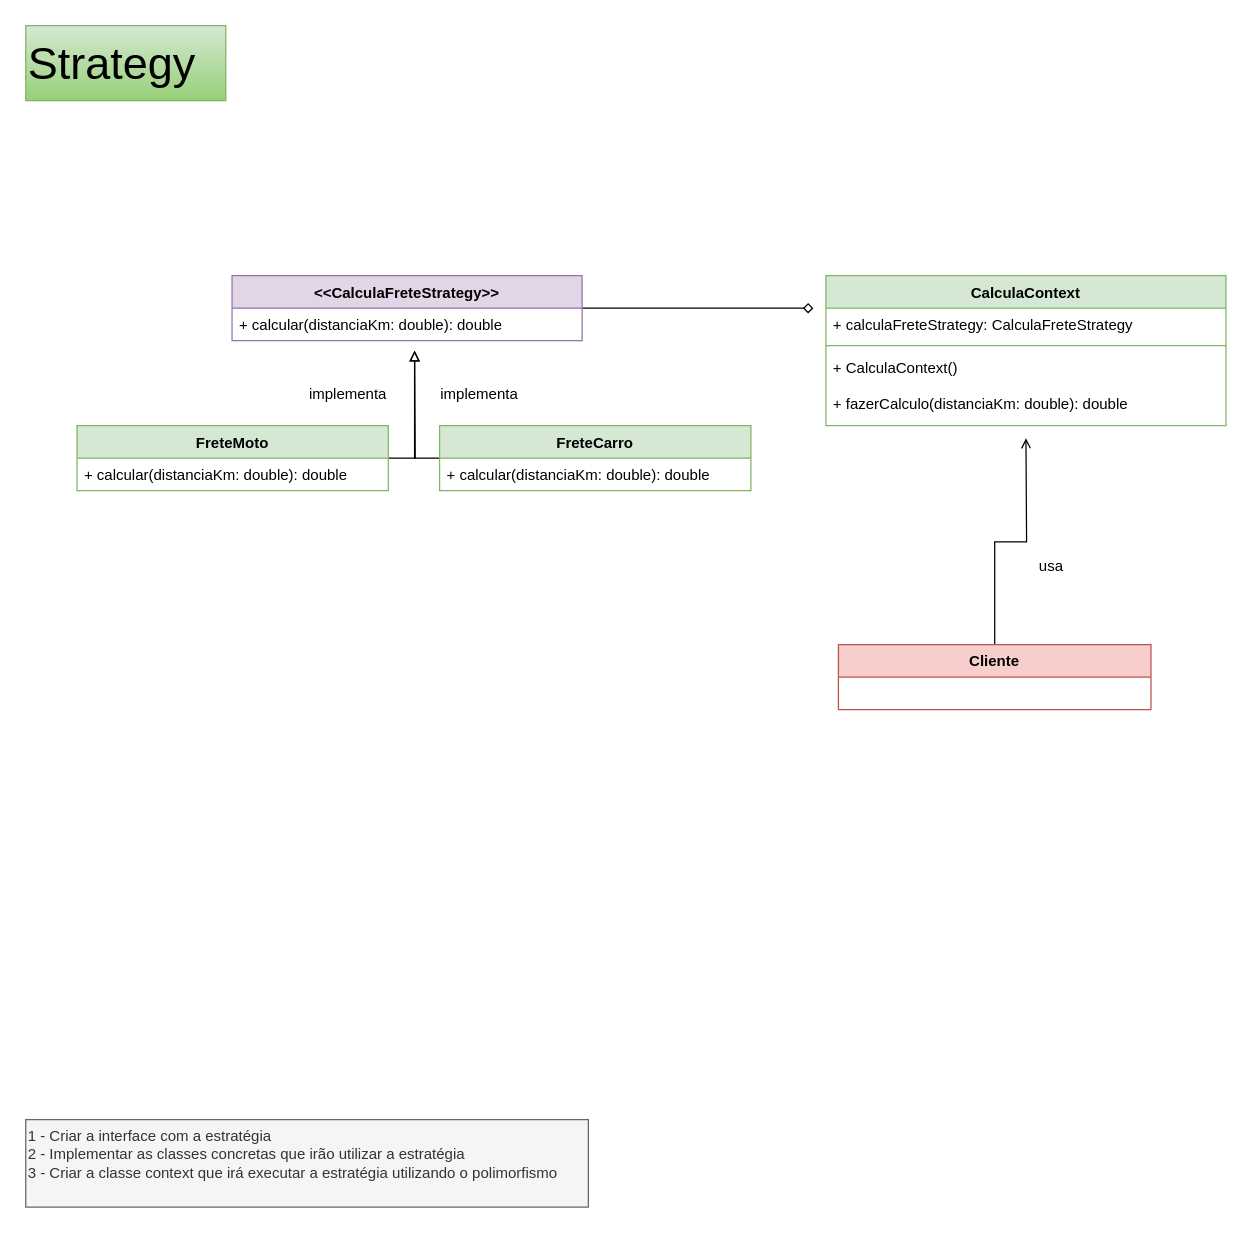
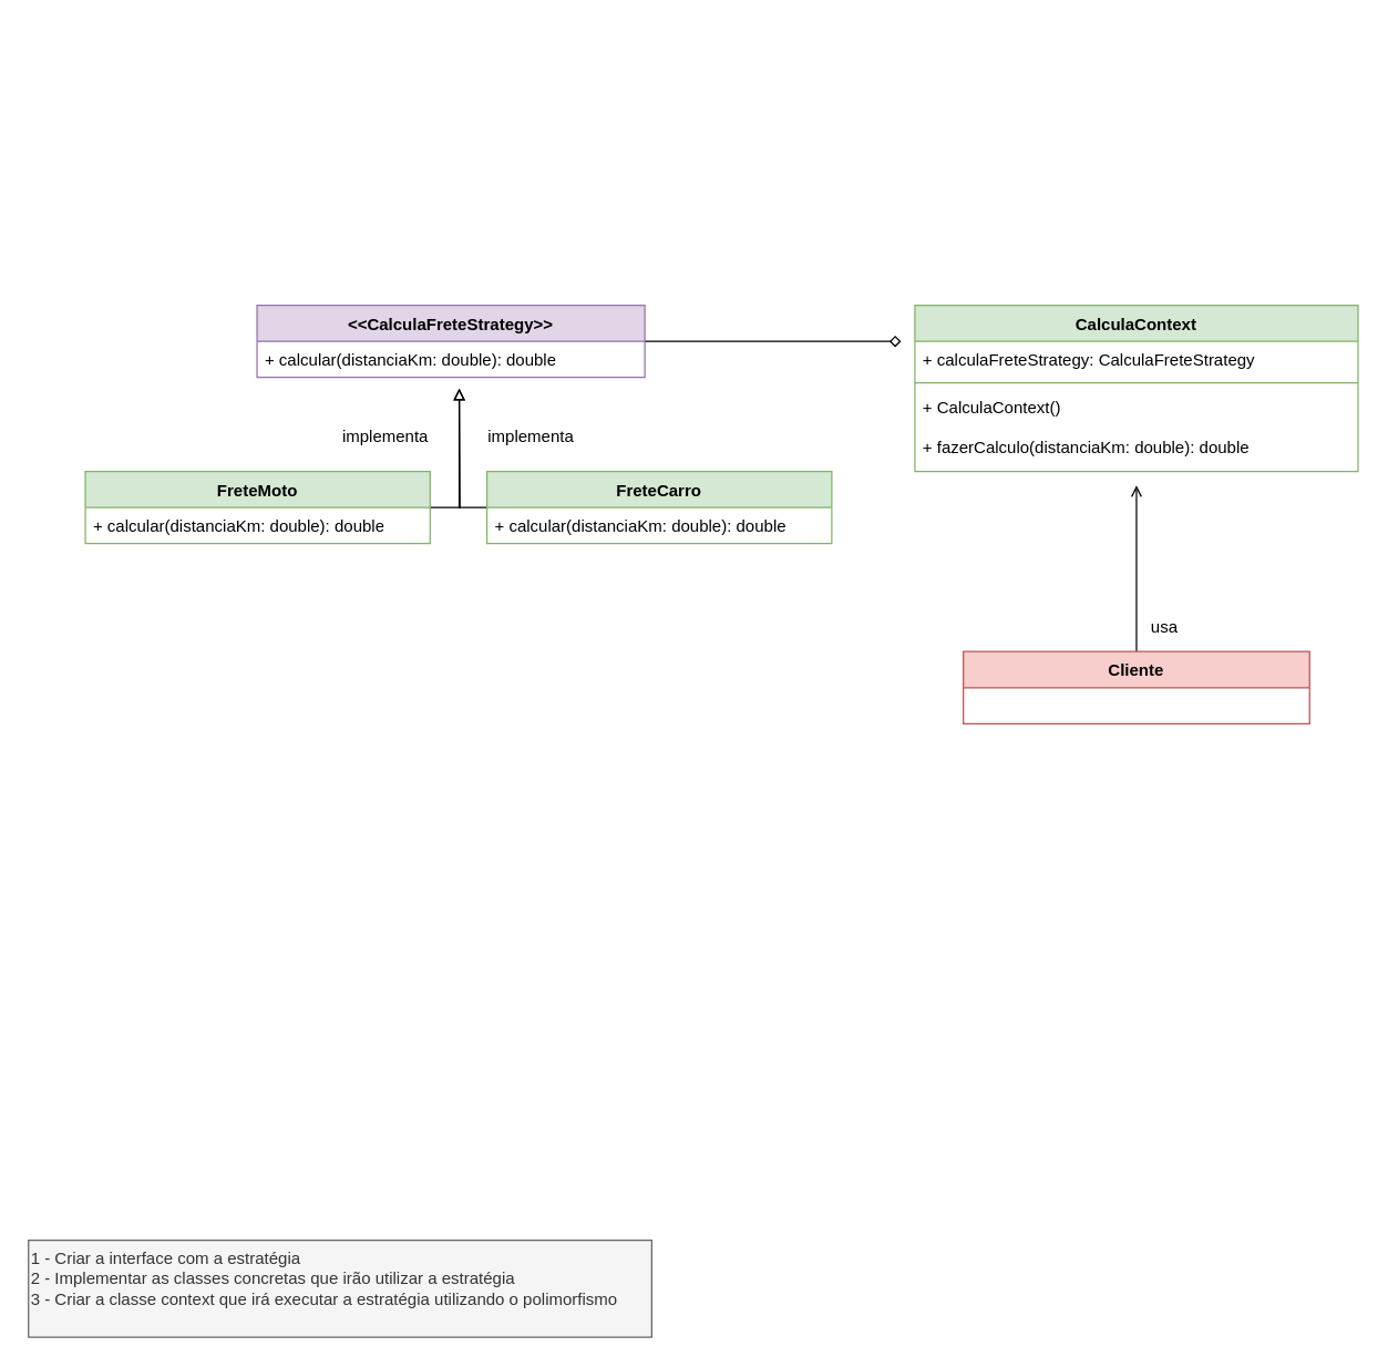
- <mxCell id="14" value="&lt;font style=&quot;font-size: 36px;&quot;&gt;Strategy&lt;/font&gt;" style="text;html=1;align=left;verticalAlign=middle;resizable=0;points=[];autosize=1;fillColor=#d5e8d4;strokeColor=#82b366;gradientColor=#97d077;" vertex="1" parent="1"><mxGeometry x="20" y="20" width="160" height="60" as="geometry" /></mxCell>
- <mxCell id="3" value="Cliente" style="swimlane;fontStyle=1;align=center;verticalAlign=top;childLayout=stackLayout;horizontal=1;startSize=26;horizontalStack=0;resizeParent=1;resizeParentMax=0;resizeLast=0;collapsible=1;marginBottom=0;whiteSpace=wrap;html=1;fillColor=#f8cecc;strokeColor=#b85450;" parent="1" vertex="1"><mxGeometry x="670" y="515" width="250" height="52" as="geometry" /></mxCell>
+ <mxCell id="3" value="Cliente" style="swimlane;fontStyle=1;align=center;verticalAlign=top;childLayout=stackLayout;horizontal=1;startSize=26;horizontalStack=0;resizeParent=1;resizeParentMax=0;resizeLast=0;collapsible=1;marginBottom=0;whiteSpace=wrap;html=1;fillColor=#f8cecc;strokeColor=#b85450;" parent="1" vertex="1"><mxGeometry x="695" y="470" width="250" height="52" as="geometry" /></mxCell>
